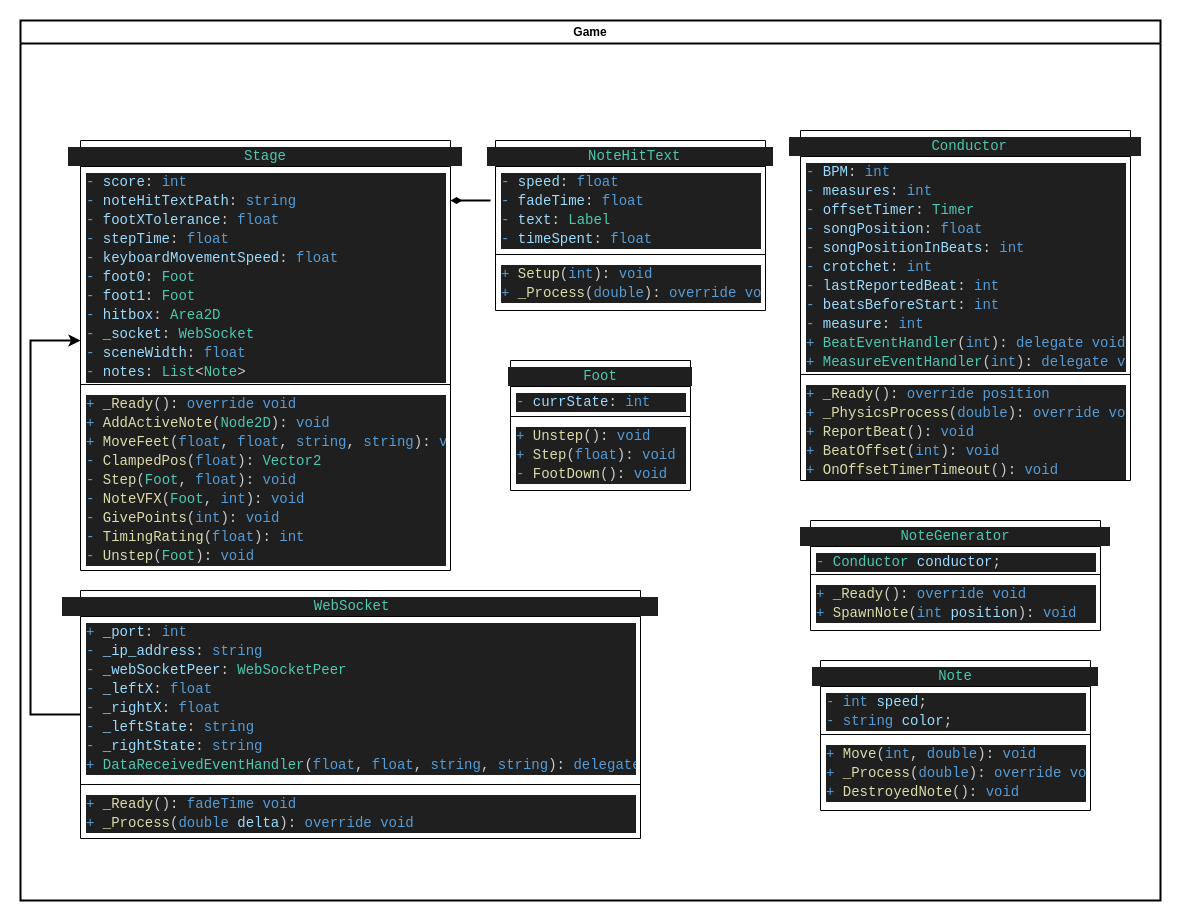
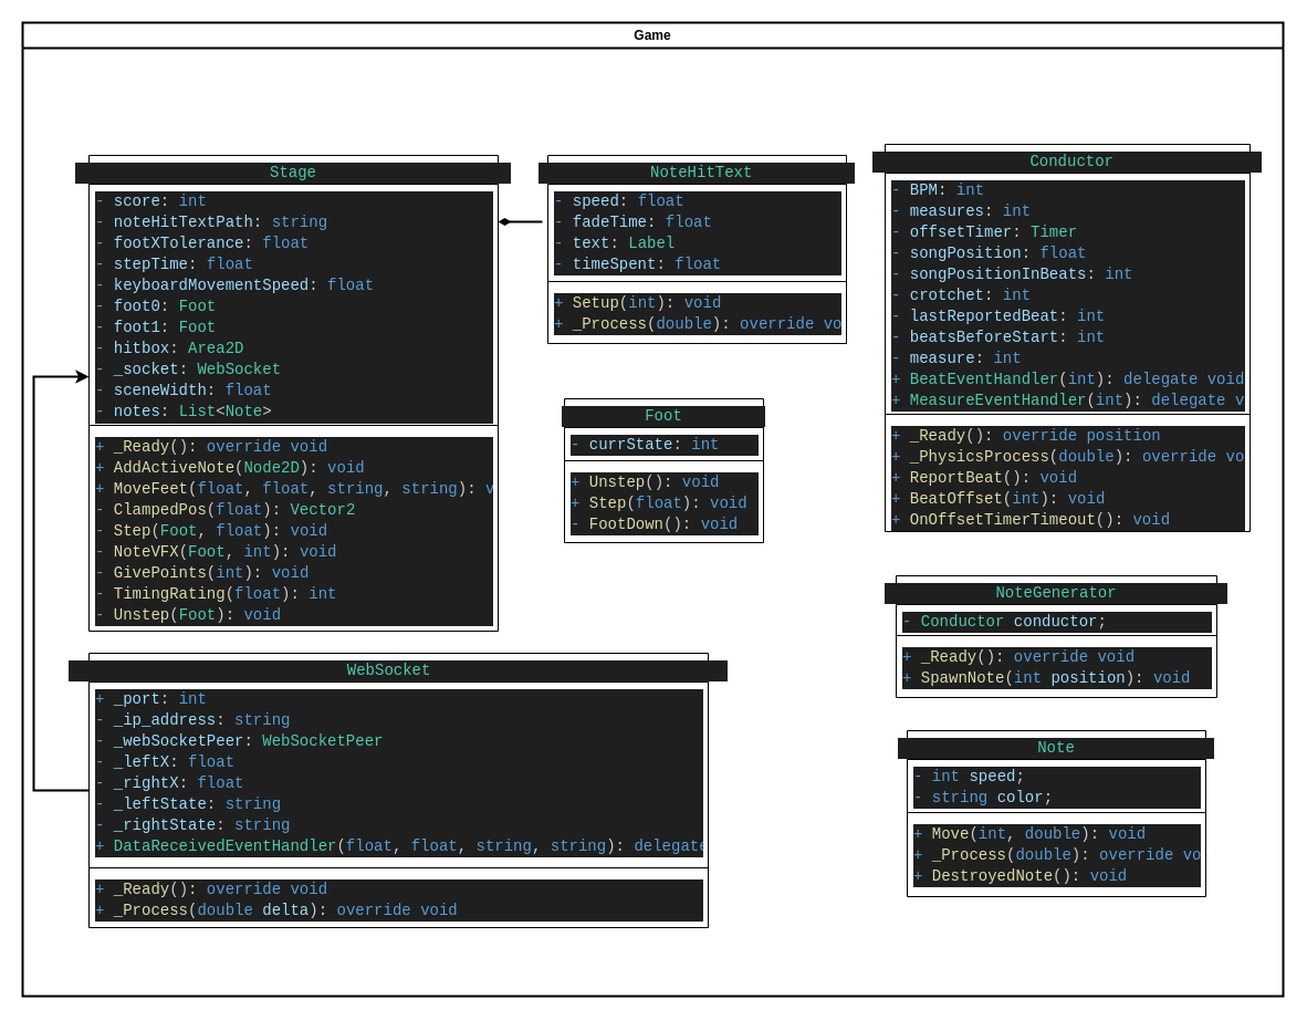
- <mxCell id="10" value="&lt;div style=&quot;background-color: rgb(31, 31, 31); font-family: Consolas, &amp;quot;Courier New&amp;quot;, monospace; font-size: 14px; line-height: 19px; white-space: pre; color: rgb(204, 204, 204);&quot;&gt;&lt;div style=&quot;color: rgb(204, 204, 204);&quot;&gt;&lt;span style=&quot;color: rgb(86, 156, 214);&quot;&gt;+&lt;/span&gt; &lt;span style=&quot;color: rgb(220, 220, 170);&quot;&gt;_Ready&lt;/span&gt;(): &lt;span style=&quot;color: rgb(86, 156, 214);&quot;&gt;fadeTime&lt;/span&gt; &lt;span style=&quot;color: rgb(86, 156, 214);&quot;&gt;void&lt;/span&gt;&lt;/div&gt;&lt;div style=&quot;&quot;&gt;&lt;font color=&quot;#569cd6&quot;&gt;+&lt;/font&gt;&lt;font color=&quot;#cccccc&quot;&gt; &lt;/font&gt;&lt;span style=&quot;color: rgb(220, 220, 170);&quot;&gt;_Process&lt;/span&gt;&lt;font color=&quot;#cccccc&quot;&gt;(&lt;/font&gt;&lt;span style=&quot;color: rgb(86, 156, 214);&quot;&gt;double&lt;/span&gt;&lt;font color=&quot;#cccccc&quot;&gt; &lt;/font&gt;&lt;span style=&quot;color: rgb(156, 220, 254);&quot;&gt;delta&lt;/span&gt;&lt;font color=&quot;#cccccc&quot;&gt;):&lt;/font&gt;&lt;font color=&quot;#cccccc&quot;&gt; &lt;/font&gt;&lt;span style=&quot;color: rgb(86, 156, 214);&quot;&gt;override&lt;/span&gt;&lt;font color=&quot;#cccccc&quot;&gt; &lt;/font&gt;&lt;span style=&quot;color: rgb(86, 156, 214);&quot;&gt;void&lt;/span&gt;&lt;span style=&quot;color: rgb(204, 204, 204);&quot;&gt;                                     &lt;/span&gt;&lt;/div&gt;&lt;/div&gt;" style="text;strokeColor=none;fillColor=none;align=left;verticalAlign=top;spacingLeft=4;spacingRight=4;overflow=hidden;rotatable=0;points=[[0,0.5],[1,0.5]];portConstraint=eastwest;whiteSpace=wrap;html=1;" vertex="1" parent="7"><mxGeometry y="198" width="560" height="50" as="geometry" /></mxCell>
+ <mxCell id="10" value="&lt;div style=&quot;background-color: rgb(31, 31, 31); font-family: Consolas, &amp;quot;Courier New&amp;quot;, monospace; font-size: 14px; line-height: 19px; white-space: pre; color: rgb(204, 204, 204);&quot;&gt;&lt;div style=&quot;color: rgb(204, 204, 204);&quot;&gt;&lt;span style=&quot;color: rgb(86, 156, 214);&quot;&gt;+&lt;/span&gt; &lt;span style=&quot;color: rgb(220, 220, 170);&quot;&gt;_Ready&lt;/span&gt;(): &lt;span style=&quot;color: rgb(86, 156, 214);&quot;&gt;override&lt;/span&gt; &lt;span style=&quot;color: rgb(86, 156, 214);&quot;&gt;void&lt;/span&gt;&lt;/div&gt;&lt;div style=&quot;&quot;&gt;&lt;font color=&quot;#569cd6&quot;&gt;+&lt;/font&gt;&lt;font color=&quot;#cccccc&quot;&gt; &lt;/font&gt;&lt;span style=&quot;color: rgb(220, 220, 170);&quot;&gt;_Process&lt;/span&gt;&lt;font color=&quot;#cccccc&quot;&gt;(&lt;/font&gt;&lt;span style=&quot;color: rgb(86, 156, 214);&quot;&gt;double&lt;/span&gt;&lt;font color=&quot;#cccccc&quot;&gt; &lt;/font&gt;&lt;span style=&quot;color: rgb(156, 220, 254);&quot;&gt;delta&lt;/span&gt;&lt;font color=&quot;#cccccc&quot;&gt;):&lt;/font&gt;&lt;font color=&quot;#cccccc&quot;&gt; &lt;/font&gt;&lt;span style=&quot;color: rgb(86, 156, 214);&quot;&gt;override&lt;/span&gt;&lt;font color=&quot;#cccccc&quot;&gt; &lt;/font&gt;&lt;span style=&quot;color: rgb(86, 156, 214);&quot;&gt;void&lt;/span&gt;&lt;span style=&quot;color: rgb(204, 204, 204);&quot;&gt;                                     &lt;/span&gt;&lt;/div&gt;&lt;/div&gt;" style="text;strokeColor=none;fillColor=none;align=left;verticalAlign=top;spacingLeft=4;spacingRight=4;overflow=hidden;rotatable=0;points=[[0,0.5],[1,0.5]];portConstraint=eastwest;whiteSpace=wrap;html=1;" vertex="1" parent="7"><mxGeometry y="198" width="560" height="50" as="geometry" /></mxCell>
